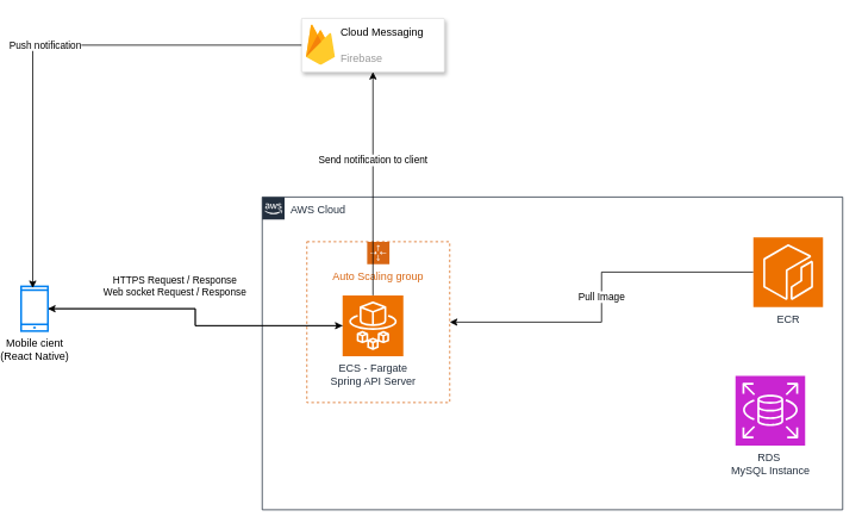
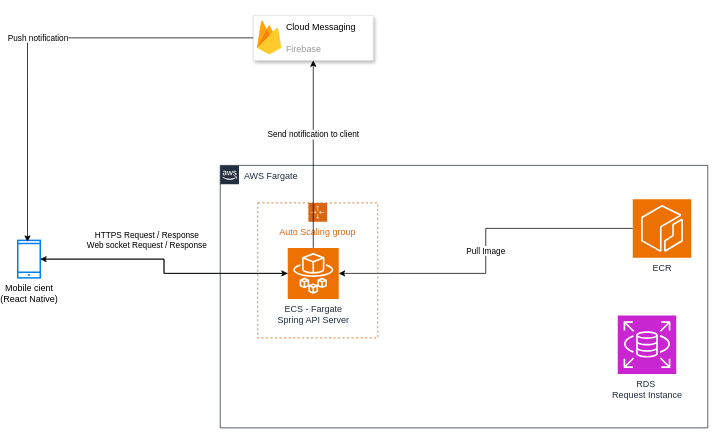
- <mxCell id="2" value="AWS Cloud" style="points=[[0,0],[0.25,0],[0.5,0],[0.75,0],[1,0],[1,0.25],[1,0.5],[1,0.75],[1,1],[0.75,1],[0.5,1],[0.25,1],[0,1],[0,0.75],[0,0.5],[0,0.25]];outlineConnect=0;gradientColor=none;html=1;whiteSpace=wrap;fontSize=12;fontStyle=0;container=1;pointerEvents=0;collapsible=0;recursiveResize=0;shape=mxgraph.aws4.group;grIcon=mxgraph.aws4.group_aws_cloud_alt;strokeColor=#232F3E;fillColor=none;verticalAlign=top;align=left;spacingLeft=30;fontColor=#232F3E;dashed=0;" vertex="1" parent="1"><mxGeometry x="290" y="220" width="650" height="350" as="geometry" /></mxCell>
+ <mxCell id="2" value="AWS Fargate" style="points=[[0,0],[0.25,0],[0.5,0],[0.75,0],[1,0],[1,0.25],[1,0.5],[1,0.75],[1,1],[0.75,1],[0.5,1],[0.25,1],[0,1],[0,0.75],[0,0.5],[0,0.25]];outlineConnect=0;gradientColor=none;html=1;whiteSpace=wrap;fontSize=12;fontStyle=0;container=1;pointerEvents=0;collapsible=0;recursiveResize=0;shape=mxgraph.aws4.group;grIcon=mxgraph.aws4.group_aws_cloud_alt;strokeColor=#232F3E;fillColor=none;verticalAlign=top;align=left;spacingLeft=30;fontColor=#232F3E;dashed=0;" vertex="1" parent="1"><mxGeometry x="290" y="220" width="650" height="350" as="geometry" /></mxCell>
- <mxCell id="4" value="Pull Image" style="edgeStyle=orthogonalEdgeStyle;rounded=0;orthogonalLoop=1;jettySize=auto;html=1;" edge="1" parent="2" source="5" target="7"><mxGeometry relative="1" as="geometry" /></mxCell>
+ <mxCell id="4" value="Pull Image" style="edgeStyle=orthogonalEdgeStyle;rounded=0;orthogonalLoop=1;jettySize=auto;html=1;" edge="1" parent="2" source="5" target="3"><mxGeometry relative="1" as="geometry" /></mxCell>
- <mxCell id="6" value="RDS&amp;nbsp;&lt;br&gt;MySQL Instance" style="sketch=0;points=[[0,0,0],[0.25,0,0],[0.5,0,0],[0.75,0,0],[1,0,0],[0,1,0],[0.25,1,0],[0.5,1,0],[0.75,1,0],[1,1,0],[0,0.25,0],[0,0.5,0],[0,0.75,0],[1,0.25,0],[1,0.5,0],[1,0.75,0]];outlineConnect=0;fontColor=#232F3E;fillColor=#C925D1;strokeColor=#ffffff;dashed=0;verticalLabelPosition=bottom;verticalAlign=top;align=center;html=1;fontSize=12;fontStyle=0;aspect=fixed;shape=mxgraph.aws4.resourceIcon;resIcon=mxgraph.aws4.rds;" vertex="1" parent="2"><mxGeometry x="530" y="200" width="78" height="78" as="geometry" /></mxCell>
+ <mxCell id="6" value="RDS&amp;nbsp;&lt;br&gt;Request Instance" style="sketch=0;points=[[0,0,0],[0.25,0,0],[0.5,0,0],[0.75,0,0],[1,0,0],[0,1,0],[0.25,1,0],[0.5,1,0],[0.75,1,0],[1,1,0],[0,0.25,0],[0,0.5,0],[0,0.75,0],[1,0.25,0],[1,0.5,0],[1,0.75,0]];outlineConnect=0;fontColor=#232F3E;fillColor=#C925D1;strokeColor=#ffffff;dashed=0;verticalLabelPosition=bottom;verticalAlign=top;align=center;html=1;fontSize=12;fontStyle=0;aspect=fixed;shape=mxgraph.aws4.resourceIcon;resIcon=mxgraph.aws4.rds;" vertex="1" parent="2"><mxGeometry x="530" y="200" width="78" height="78" as="geometry" /></mxCell>
